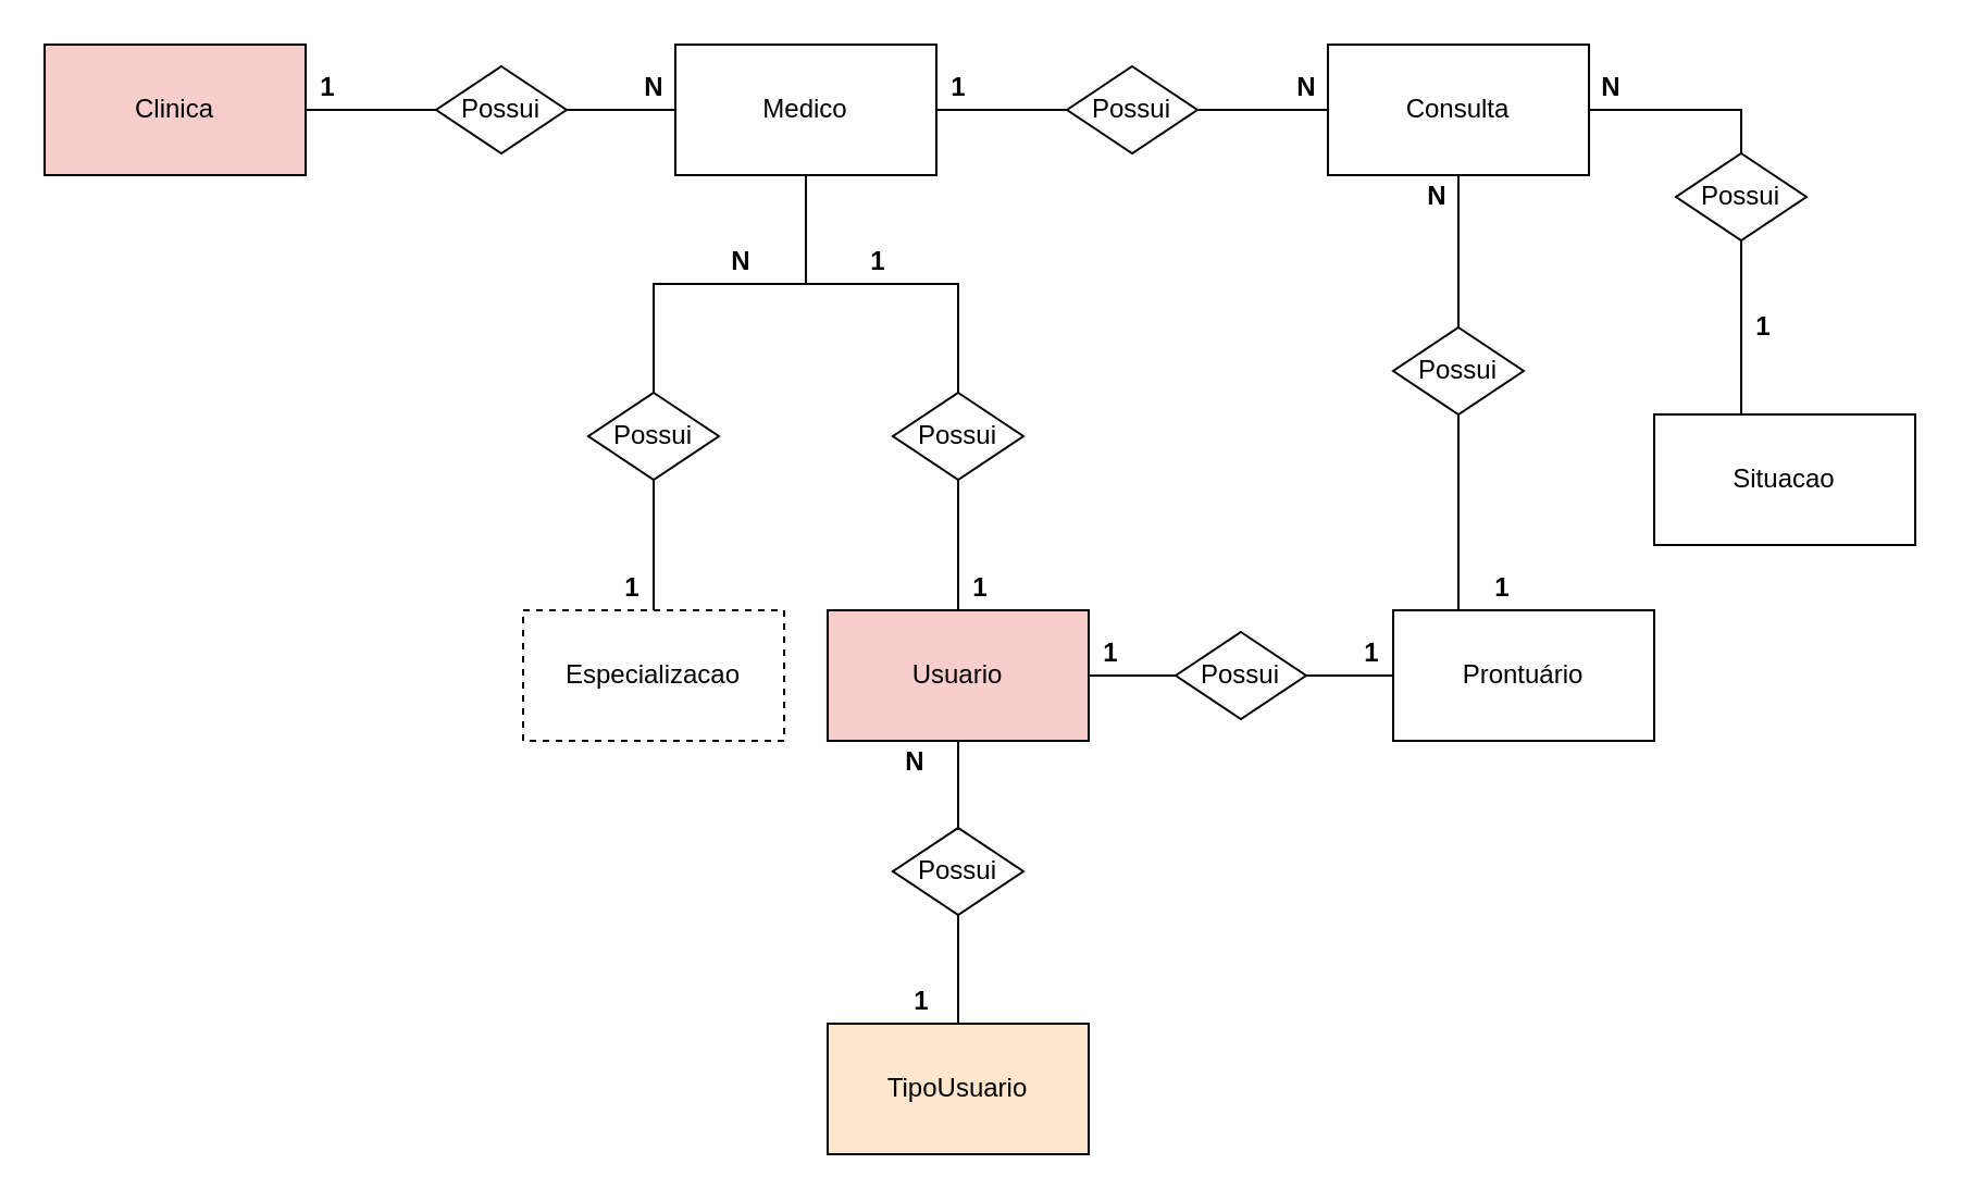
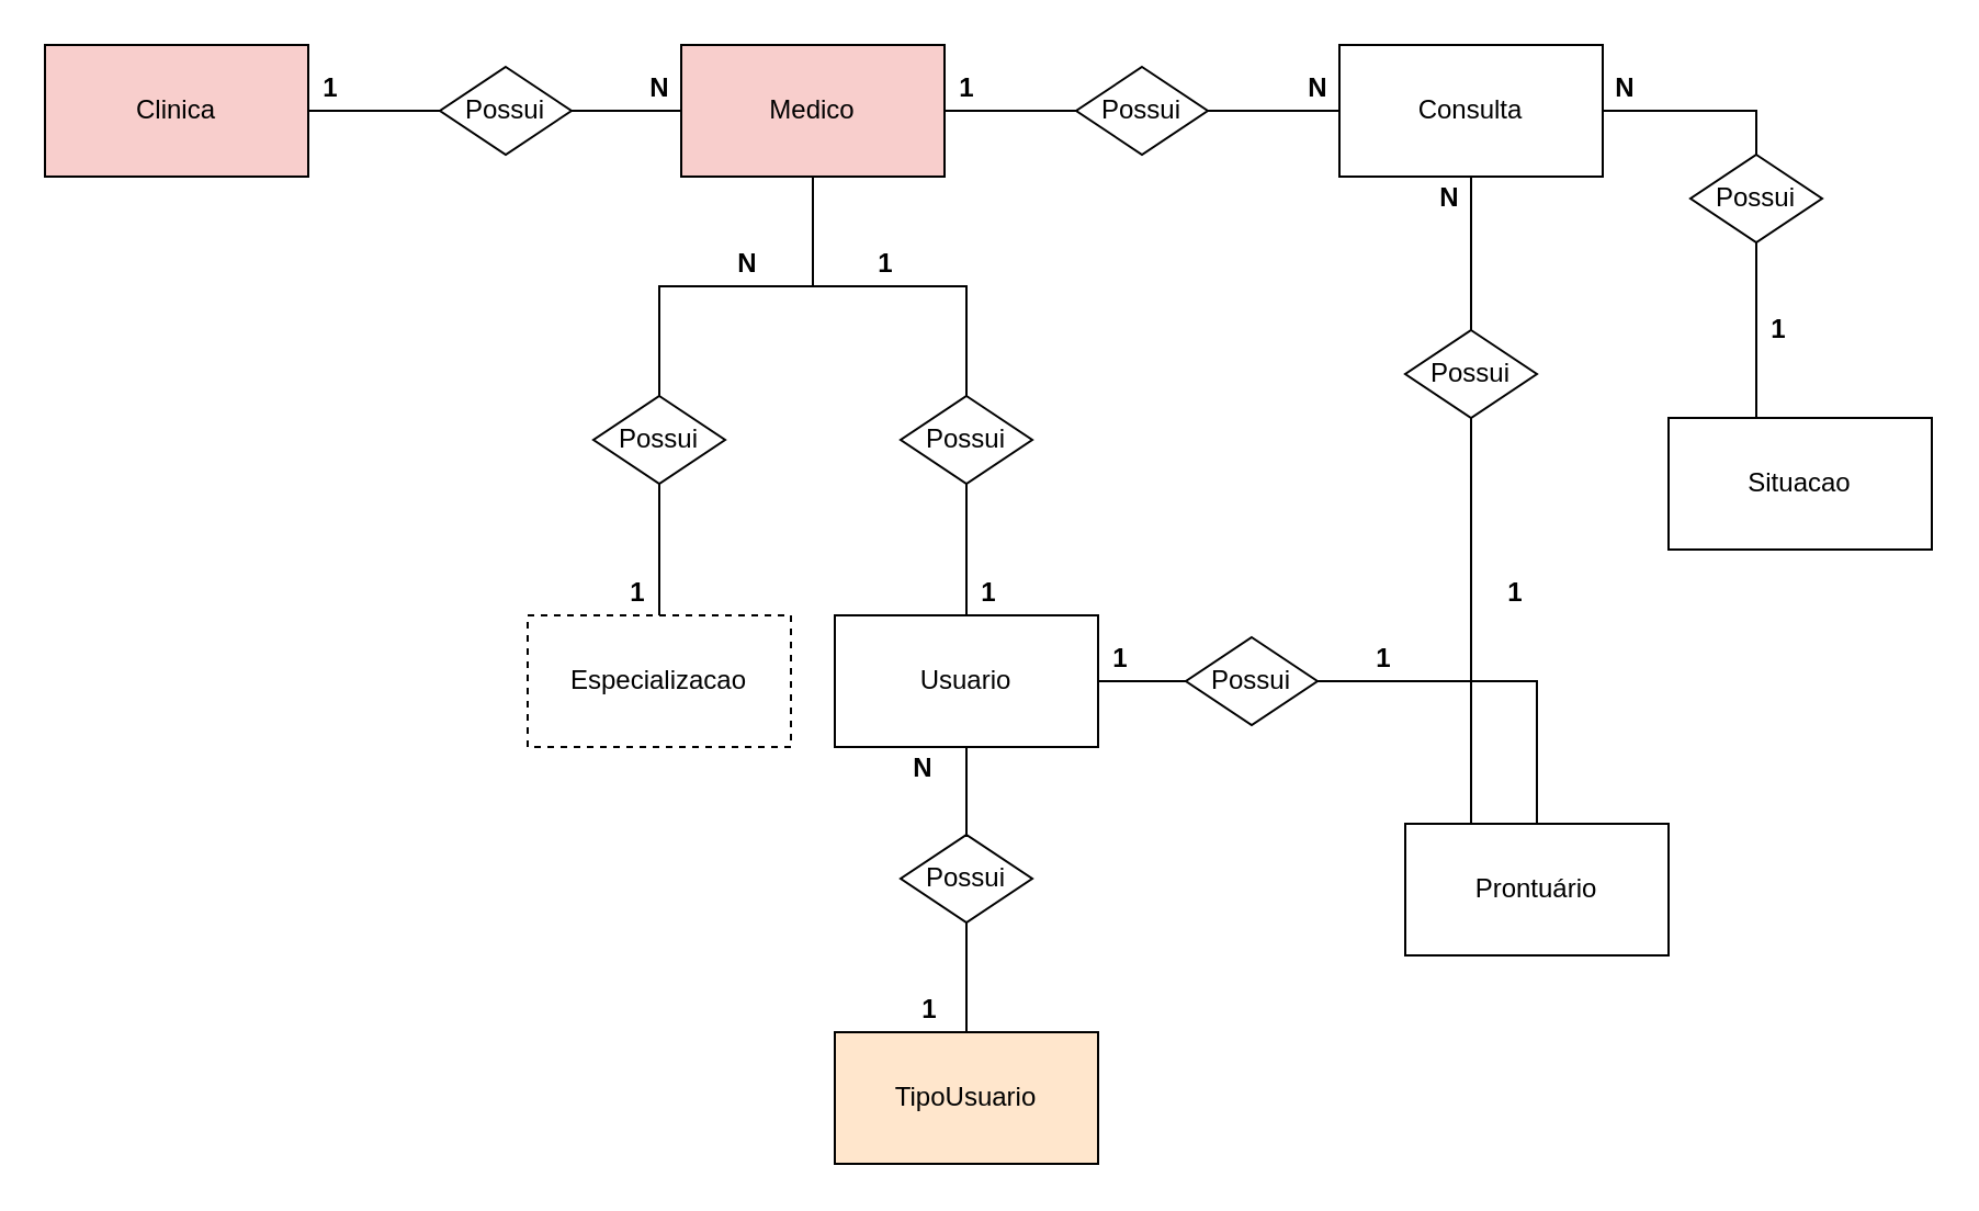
- <mxCell id="7" value="Medico" style="rounded=0;whiteSpace=wrap;html=1;" vertex="1" parent="1"><mxGeometry x="310" y="20" width="120" height="60" as="geometry" /></mxCell>
+ <mxCell id="7" value="Medico" style="rounded=0;whiteSpace=wrap;html=1;fillColor=#f8cecc;" vertex="1" parent="1"><mxGeometry x="310" y="20" width="120" height="60" as="geometry" /></mxCell>
- <mxCell id="14" value="Usuario" style="rounded=0;whiteSpace=wrap;html=1;fillColor=#f8cecc;" vertex="1" parent="1"><mxGeometry x="380" y="280" width="120" height="60" as="geometry" /></mxCell>
+ <mxCell id="14" value="Usuario" style="rounded=0;whiteSpace=wrap;html=1;" vertex="1" parent="1"><mxGeometry x="380" y="280" width="120" height="60" as="geometry" /></mxCell>
- <mxCell id="11" value="Prontuário" style="rounded=0;whiteSpace=wrap;html=1;" vertex="1" parent="1"><mxGeometry x="640" y="280" width="120" height="60" as="geometry" /></mxCell>
+ <mxCell id="11" value="Prontuário" style="rounded=0;whiteSpace=wrap;html=1;" vertex="1" parent="1"><mxGeometry x="640" y="375" width="120" height="60" as="geometry" /></mxCell>
